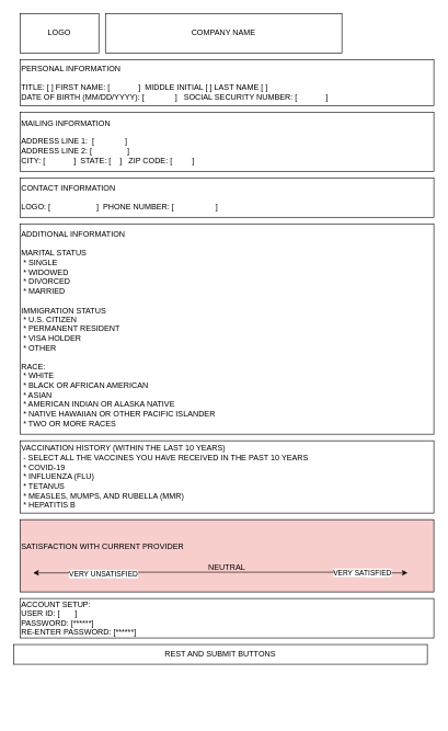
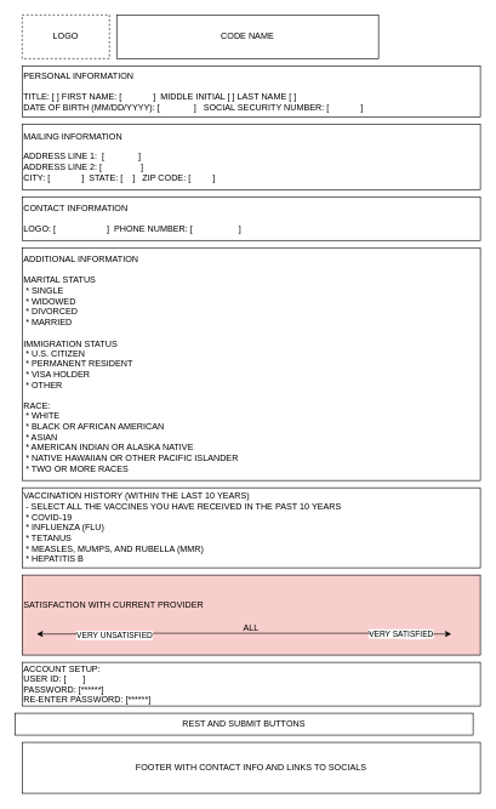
- <mxCell id="3" value="LOGO" style="rounded=0;whiteSpace=wrap;html=1;" vertex="1" parent="1"><mxGeometry x="30" y="20" width="120" height="60" as="geometry" /></mxCell>
+ <mxCell id="3" value="LOGO" style="rounded=0;whiteSpace=wrap;html=1;dashed=1;" vertex="1" parent="1"><mxGeometry x="30" y="20" width="120" height="60" as="geometry" /></mxCell>
- <mxCell id="4" value="COMPANY NAME" style="rounded=0;whiteSpace=wrap;html=1;" vertex="1" parent="1"><mxGeometry x="160" y="20" width="360" height="60" as="geometry" /></mxCell>
+ <mxCell id="4" value="CODE NAME" style="rounded=0;whiteSpace=wrap;html=1;" vertex="1" parent="1"><mxGeometry x="160" y="20" width="360" height="60" as="geometry" /></mxCell>
- <mxCell id="15" value="NEUTRAL" style="text;html=1;align=center;verticalAlign=middle;whiteSpace=wrap;rounded=0;" vertex="1" parent="1"><mxGeometry x="315" y="848" width="60" height="30" as="geometry" /></mxCell>
+ <mxCell id="15" value="ALL" style="text;html=1;align=center;verticalAlign=middle;whiteSpace=wrap;rounded=0;" vertex="1" parent="1"><mxGeometry x="315" y="848" width="60" height="30" as="geometry" /></mxCell>
+ <mxCell id="19" value="FOOTER WITH CONTACT INFO AND LINKS TO SOCIALS" style="rounded=0;whiteSpace=wrap;html=1;" vertex="1" parent="1"><mxGeometry x="30" y="1020" width="630" height="70" as="geometry" /></mxCell>
